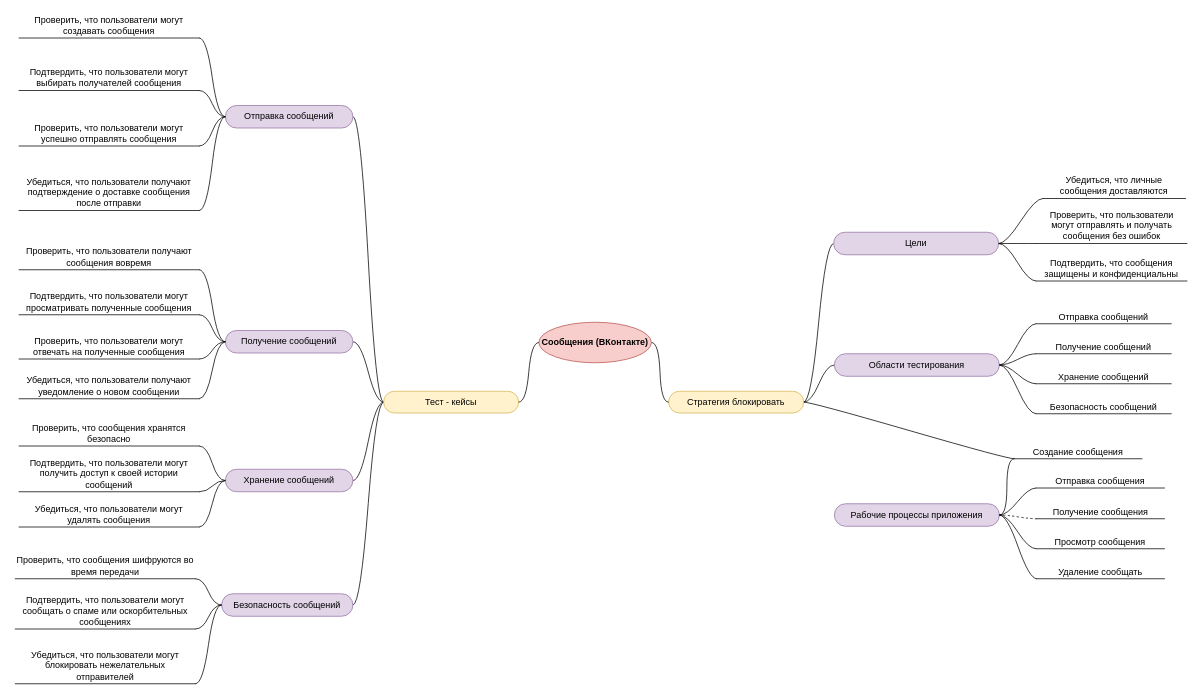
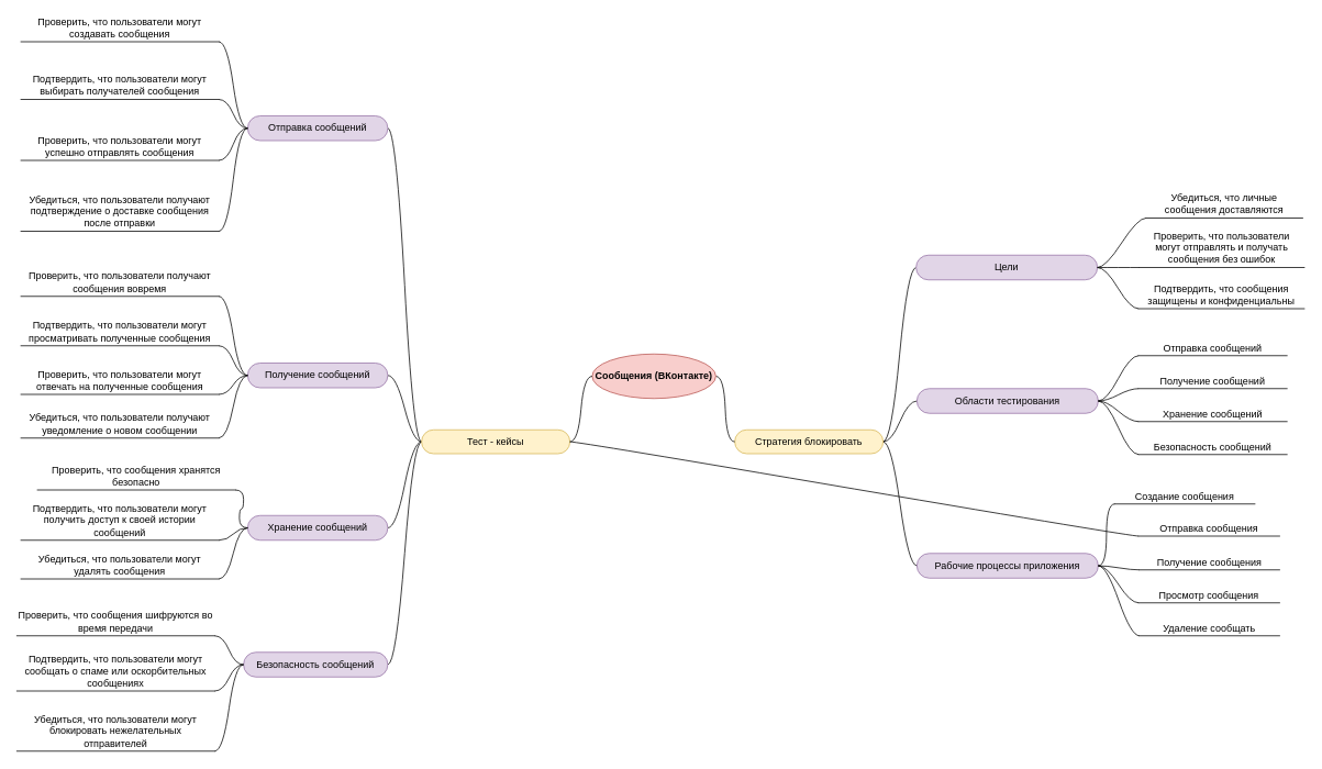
- <mxCell id="3" style="edgeStyle=entityRelationEdgeStyle;rounded=0;orthogonalLoop=1;jettySize=auto;html=1;startArrow=none;endArrow=none;segment=10;curved=1;sourcePerimeterSpacing=0;targetPerimeterSpacing=0;" edge="1" parent="1" source="5" target="36"><mxGeometry relative="1" as="geometry" /></mxCell>
+ <mxCell id="3" style="edgeStyle=entityRelationEdgeStyle;rounded=0;orthogonalLoop=1;jettySize=auto;html=1;startArrow=none;endArrow=none;segment=10;curved=1;sourcePerimeterSpacing=0;targetPerimeterSpacing=0;entryX=0;entryY=0.5;entryDx=0;entryDy=0;" edge="1" parent="1" source="5" target="16"><mxGeometry relative="1" as="geometry" /></mxCell>
- <mxCell id="62" value="Проверить, что сообщения хранятся безопасно" style="whiteSpace=wrap;html=1;shape=partialRectangle;top=0;left=0;bottom=1;right=0;points=[[0,1],[1,1]];fillColor=none;align=center;verticalAlign=bottom;routingCenterY=0.5;snapToPoint=1;recursiveResize=0;autosize=1;treeFolding=1;treeMoving=1;newEdgeStyle={&quot;edgeStyle&quot;:&quot;entityRelationEdgeStyle&quot;,&quot;startArrow&quot;:&quot;none&quot;,&quot;endArrow&quot;:&quot;none&quot;,&quot;segment&quot;:10,&quot;curved&quot;:1,&quot;sourcePerimeterSpacing&quot;:0,&quot;targetPerimeterSpacing&quot;:0};" vertex="1" parent="1"><mxGeometry x="25" y="564" width="240" height="30" as="geometry" /></mxCell>
+ <mxCell id="62" value="Проверить, что сообщения хранятся безопасно" style="whiteSpace=wrap;html=1;shape=partialRectangle;top=0;left=0;bottom=1;right=0;points=[[0,1],[1,1]];fillColor=none;align=center;verticalAlign=bottom;routingCenterY=0.5;snapToPoint=1;recursiveResize=0;autosize=1;treeFolding=1;treeMoving=1;newEdgeStyle={&quot;edgeStyle&quot;:&quot;entityRelationEdgeStyle&quot;,&quot;startArrow&quot;:&quot;none&quot;,&quot;endArrow&quot;:&quot;none&quot;,&quot;segment&quot;:10,&quot;curved&quot;:1,&quot;sourcePerimeterSpacing&quot;:0,&quot;targetPerimeterSpacing&quot;:0};" vertex="1" parent="1"><mxGeometry x="45" y="564" width="240" height="30" as="geometry" /></mxCell>
- <mxCell id="37" style="edgeStyle=entityRelationEdgeStyle;rounded=0;orthogonalLoop=1;jettySize=auto;html=1;startArrow=none;endArrow=none;segment=10;curved=1;sourcePerimeterSpacing=0;targetPerimeterSpacing=0;entryX=1;entryY=0.5;entryDx=0;entryDy=0;" edge="1" parent="1" source="38" target="16"><mxGeometry relative="1" as="geometry" /></mxCell>
+ <mxCell id="37" style="edgeStyle=entityRelationEdgeStyle;rounded=0;orthogonalLoop=1;jettySize=auto;html=1;startArrow=none;endArrow=none;segment=10;curved=1;sourcePerimeterSpacing=0;targetPerimeterSpacing=0;" edge="1" parent="1" source="38" target="12"><mxGeometry relative="1" as="geometry" /></mxCell>
- <mxCell id="39" style="edgeStyle=entityRelationEdgeStyle;rounded=0;orthogonalLoop=1;jettySize=auto;html=1;startArrow=none;endArrow=none;segment=10;curved=1;sourcePerimeterSpacing=0;targetPerimeterSpacing=0;entryX=1;entryY=0.5;entryDx=0;entryDy=0;dashed=1;" edge="1" parent="1" source="40" target="16"><mxGeometry relative="1" as="geometry" /></mxCell>
+ <mxCell id="39" style="edgeStyle=entityRelationEdgeStyle;rounded=0;orthogonalLoop=1;jettySize=auto;html=1;startArrow=none;endArrow=none;segment=10;curved=1;sourcePerimeterSpacing=0;targetPerimeterSpacing=0;entryX=1;entryY=0.5;entryDx=0;entryDy=0;" edge="1" parent="1" source="40" target="16"><mxGeometry relative="1" as="geometry" /></mxCell>
